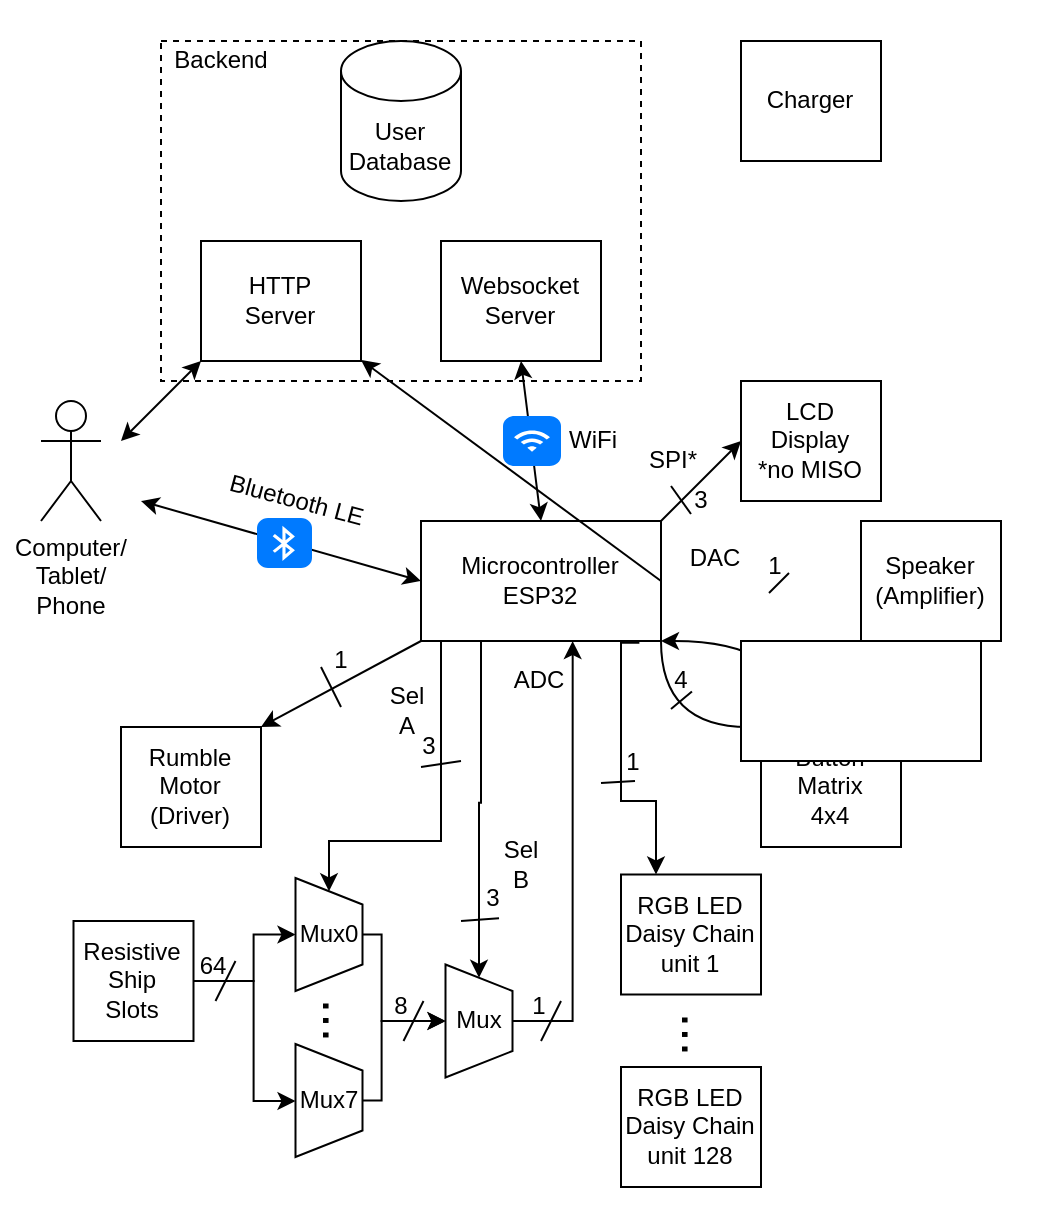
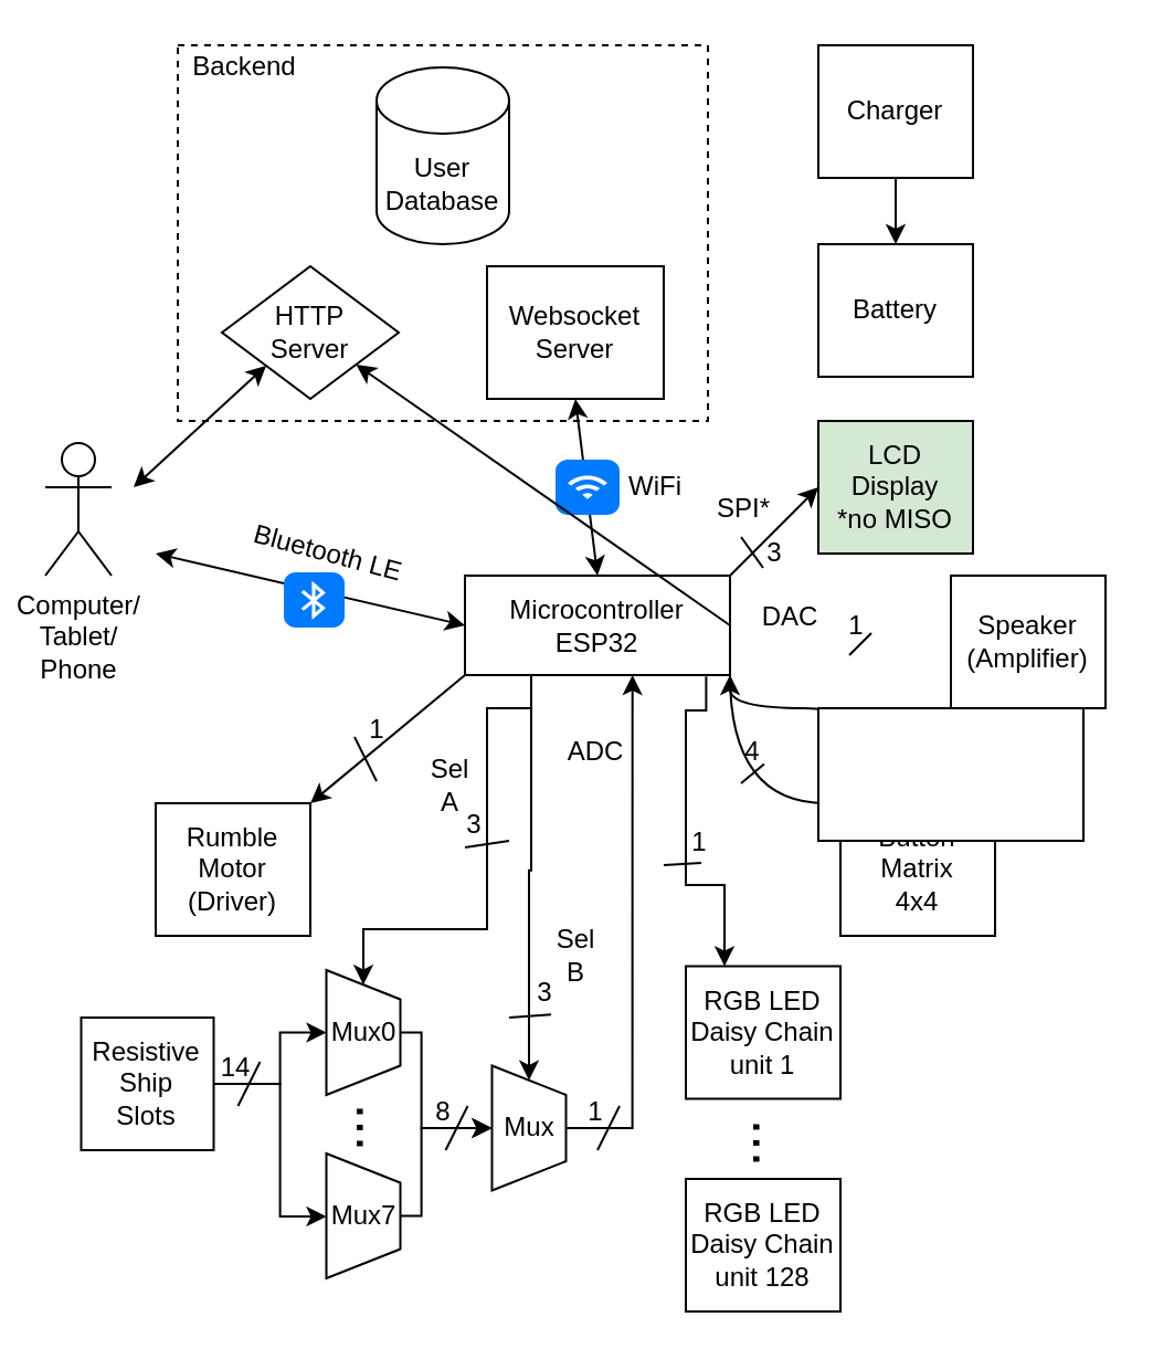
- <mxCell id="9" value="User&lt;br&gt;Database" style="shape=cylinder3;whiteSpace=wrap;html=1;boundedLbl=1;backgroundOutline=1;size=15;" parent="1" vertex="1"><mxGeometry x="170" y="20" width="60" height="80" as="geometry" /></mxCell>
+ <mxCell id="9" value="User&lt;br&gt;Database" style="shape=cylinder3;whiteSpace=wrap;html=1;boundedLbl=1;backgroundOutline=1;size=15;" parent="1" vertex="1"><mxGeometry x="170" y="30" width="60" height="80" as="geometry" /></mxCell>
+ <mxCell id="22" value="" style="edgeStyle=orthogonalEdgeStyle;rounded=0;orthogonalLoop=1;jettySize=auto;html=1;strokeColor=#000000;" parent="1" source="23" target="72" edge="1"><mxGeometry relative="1" as="geometry" /></mxCell>
+ <mxCell id="72" value="Battery" style="rounded=0;whiteSpace=wrap;html=1;" parent="1" vertex="1"><mxGeometry x="370" y="110" width="70" height="60" as="geometry" /></mxCell>
- <mxCell id="8" value="HTTP &lt;br&gt;Server" style="whiteSpace=wrap;html=1;" parent="1" vertex="1"><mxGeometry x="100" y="120" width="80" height="60" as="geometry" /></mxCell>
+ <mxCell id="8" value="HTTP &lt;br&gt;Server" style="rhombus;whiteSpace=wrap;html=1;" parent="1" vertex="1"><mxGeometry x="100" y="120" width="80" height="60" as="geometry" /></mxCell>
- <mxCell id="34" value="LCD&lt;br&gt;Display&lt;br&gt;&lt;span&gt;*no MISO&lt;/span&gt;" style="rounded=0;whiteSpace=wrap;html=1;" parent="1" vertex="1"><mxGeometry x="370" y="190" width="70" height="60" as="geometry" /></mxCell>
+ <mxCell id="34" value="LCD&lt;br&gt;Display&lt;br&gt;&lt;span&gt;*no MISO&lt;/span&gt;" style="rounded=0;whiteSpace=wrap;html=1;fillColor=#d5e8d4;" parent="1" vertex="1"><mxGeometry x="370" y="190" width="70" height="60" as="geometry" /></mxCell>
- <mxCell id="6" value="Microcontroller&lt;br&gt;ESP32" style="whiteSpace=wrap;html=1;" parent="1" vertex="1"><mxGeometry x="210" y="260" width="120" height="60" as="geometry" /></mxCell>
+ <mxCell id="6" value="Microcontroller&lt;br&gt;ESP32" style="whiteSpace=wrap;html=1;" parent="1" vertex="1"><mxGeometry x="210" y="260" width="120" height="45" as="geometry" /></mxCell>
- <mxCell id="20" value="Rumble&lt;br&gt;Motor (Driver)" style="rounded=0;whiteSpace=wrap;html=1;" parent="1" vertex="1"><mxGeometry x="60" y="363" width="70" height="60" as="geometry" /></mxCell>
+ <mxCell id="20" value="Rumble&lt;br&gt;Motor (Driver)" style="rounded=0;whiteSpace=wrap;html=1;" parent="1" vertex="1"><mxGeometry x="70" y="363" width="70" height="60" as="geometry" /></mxCell>
- <mxCell id="56" value="64" style="text;html=1;align=center;verticalAlign=middle;resizable=0;points=[];autosize=1;strokeColor=none;" parent="1" vertex="1"><mxGeometry x="91.25" y="473.25" width="30" height="20" as="geometry" /></mxCell>
+ <mxCell id="56" value="14" style="text;html=1;align=center;verticalAlign=middle;resizable=0;points=[];autosize=1;strokeColor=none;" parent="1" vertex="1"><mxGeometry x="91.25" y="473.25" width="30" height="20" as="geometry" /></mxCell>
